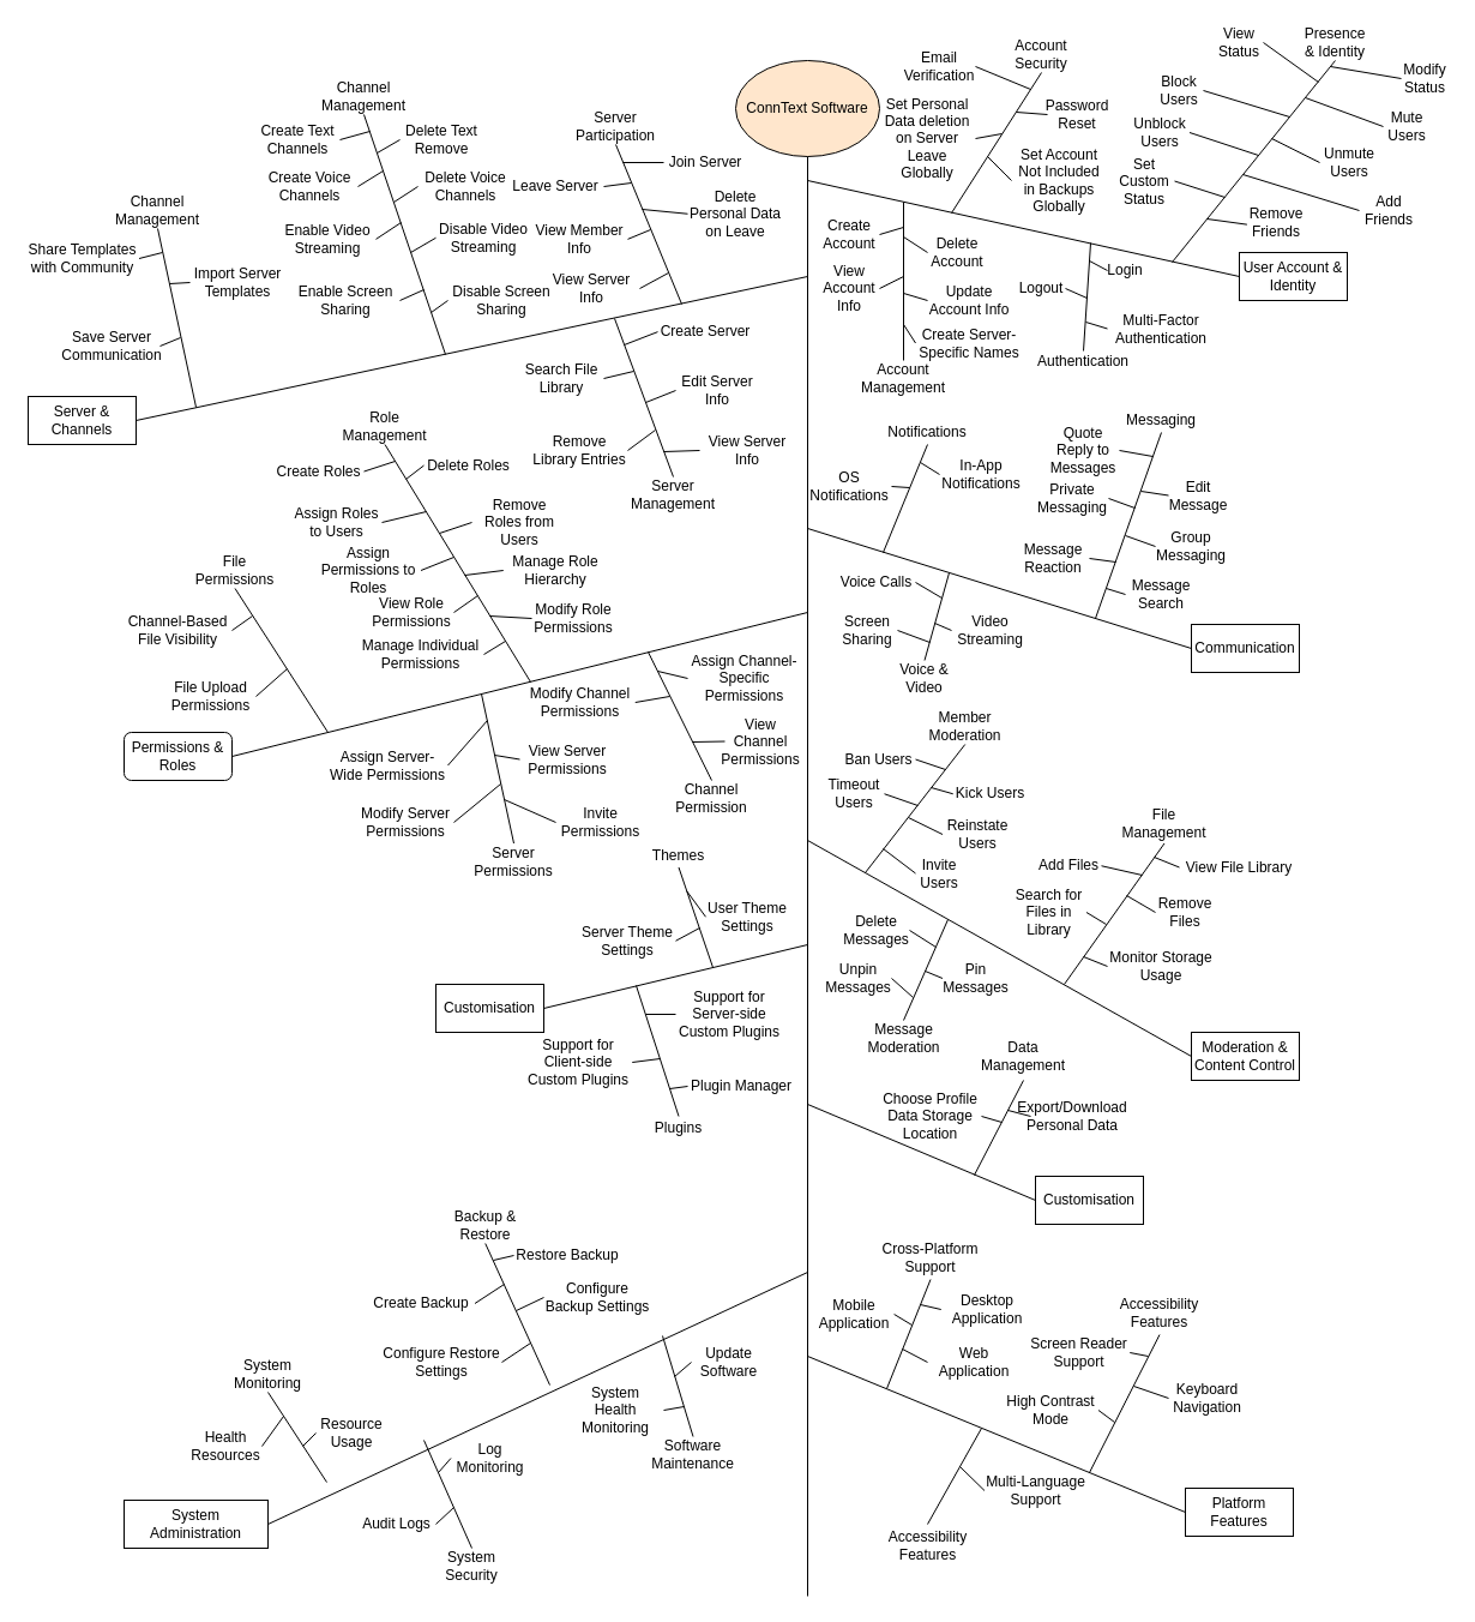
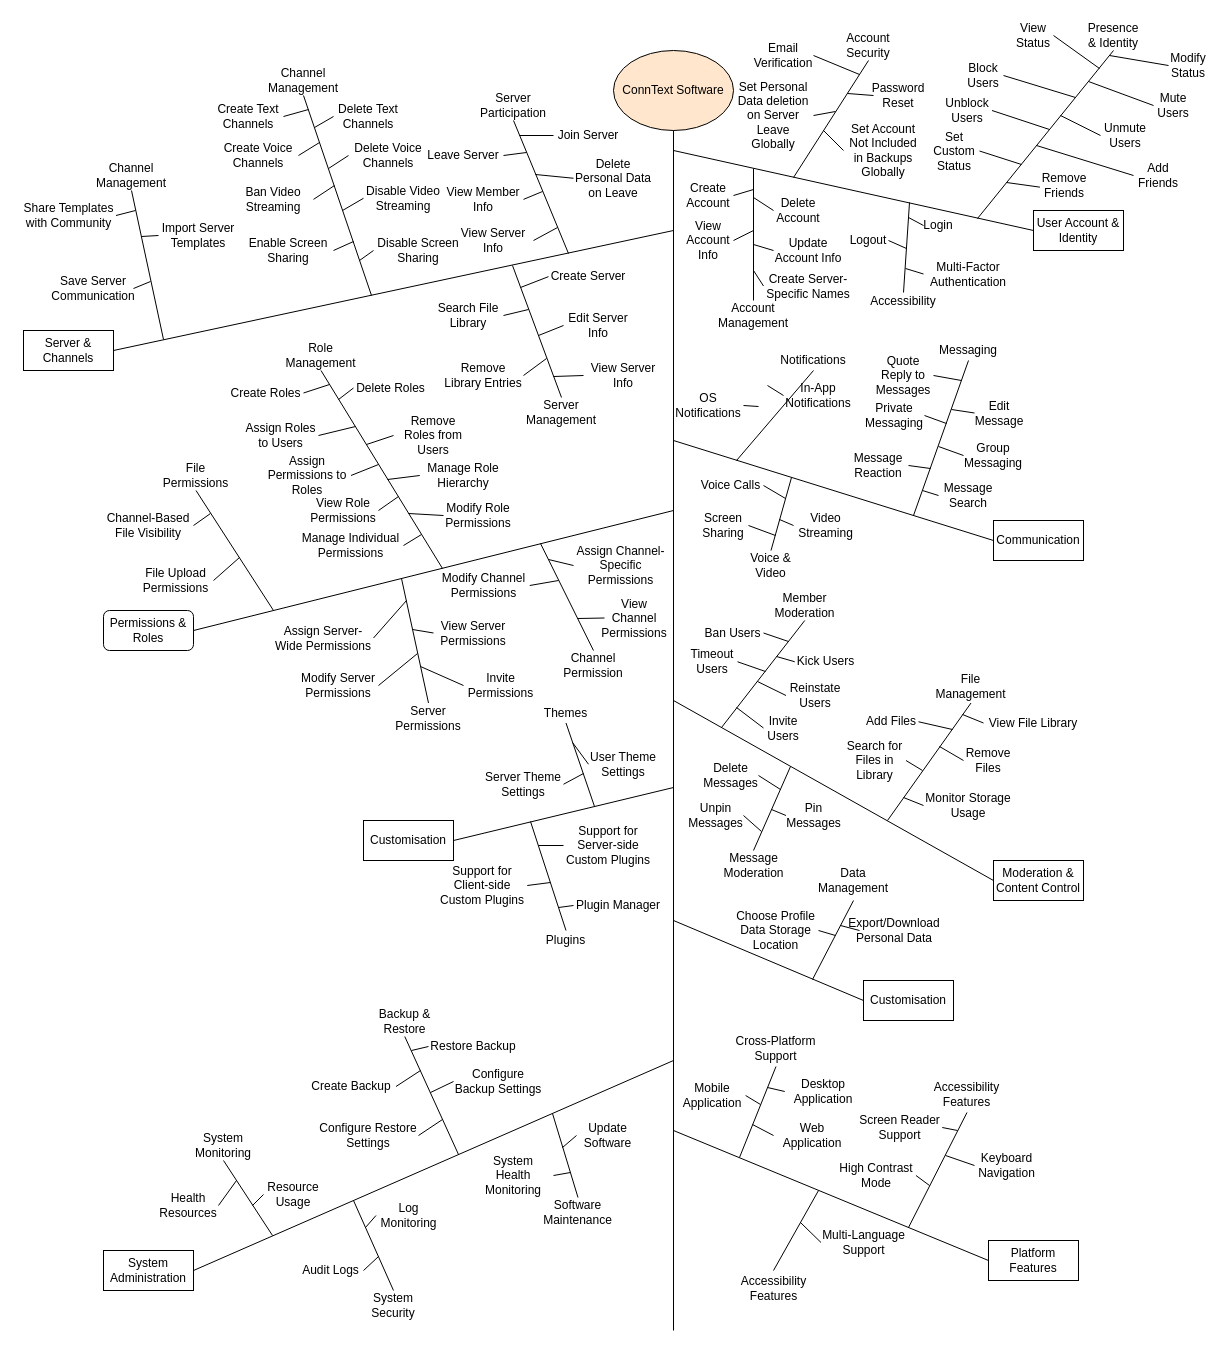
- <mxCell id="112" value="Delete Text Remove" style="text;html=1;align=center;verticalAlign=middle;whiteSpace=wrap;rounded=0;" vertex="1" parent="1"><mxGeometry x="333" y="101" width="70" height="30" as="geometry" /></mxCell>
+ <mxCell id="112" value="Delete Text Channels" style="text;html=1;align=center;verticalAlign=middle;whiteSpace=wrap;rounded=0;" vertex="1" parent="1"><mxGeometry x="333" y="101" width="70" height="30" as="geometry" /></mxCell>
- <mxCell id="118" value="Enable Video Streaming" style="text;html=1;align=center;verticalAlign=middle;whiteSpace=wrap;rounded=0;" vertex="1" parent="1"><mxGeometry x="233" y="183.88" width="80" height="30" as="geometry" /></mxCell>
+ <mxCell id="118" value="Ban Video Streaming" style="text;html=1;align=center;verticalAlign=middle;whiteSpace=wrap;rounded=0;" vertex="1" parent="1"><mxGeometry x="233" y="183.88" width="80" height="30" as="geometry" /></mxCell>
- <mxCell id="37" value="Authentication" style="text;html=1;align=center;verticalAlign=middle;whiteSpace=wrap;rounded=0;" vertex="1" parent="1"><mxGeometry x="863" y="292" width="80" height="18" as="geometry" /></mxCell>
+ <mxCell id="37" value="Accessibility" style="text;html=1;align=center;verticalAlign=middle;whiteSpace=wrap;rounded=0;" vertex="1" parent="1"><mxGeometry x="863" y="292" width="80" height="18" as="geometry" /></mxCell>
- <mxCell id="60" value="Notifications" style="text;html=1;align=center;verticalAlign=middle;whiteSpace=wrap;rounded=0;" vertex="1" parent="1"><mxGeometry x="733" y="350" width="80" height="20" as="geometry" /></mxCell>
+ <mxCell id="60" value="Notifications" style="text;html=1;align=center;verticalAlign=middle;whiteSpace=wrap;rounded=0;" vertex="1" parent="1"><mxGeometry x="773" y="350" width="80" height="20" as="geometry" /></mxCell>
- <mxCell id="230" value="System Administration" style="rounded=0;whiteSpace=wrap;html=1;" vertex="1" parent="1"><mxGeometry x="103" y="1250" width="120" height="40" as="geometry" /></mxCell>
+ <mxCell id="230" value="System Administration" style="rounded=0;whiteSpace=wrap;html=1;" vertex="1" parent="1"><mxGeometry x="103" y="1250" width="90" height="40" as="geometry" /></mxCell>
